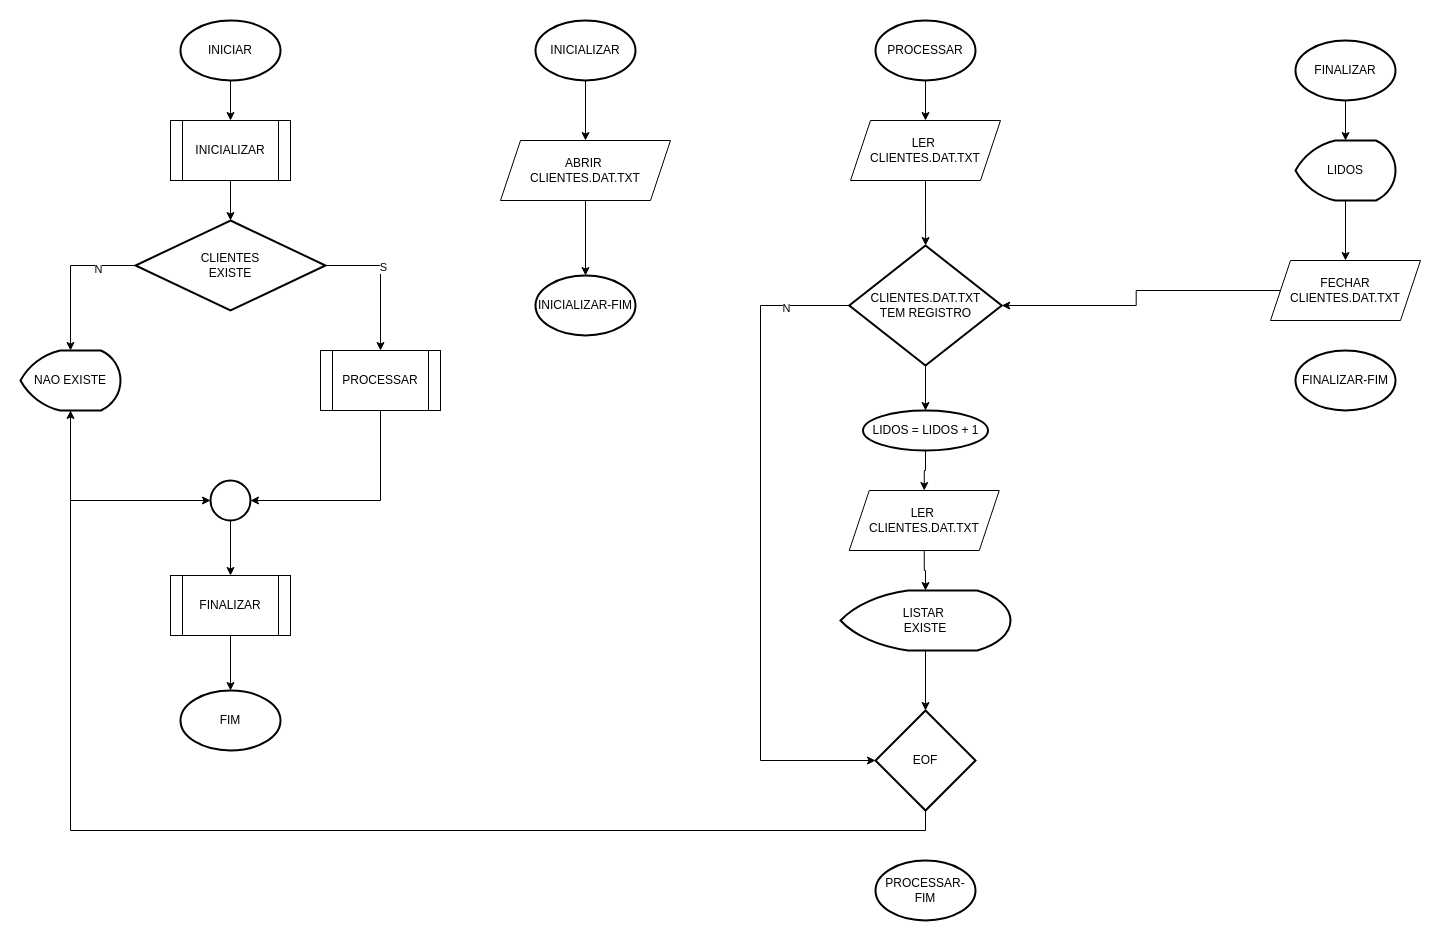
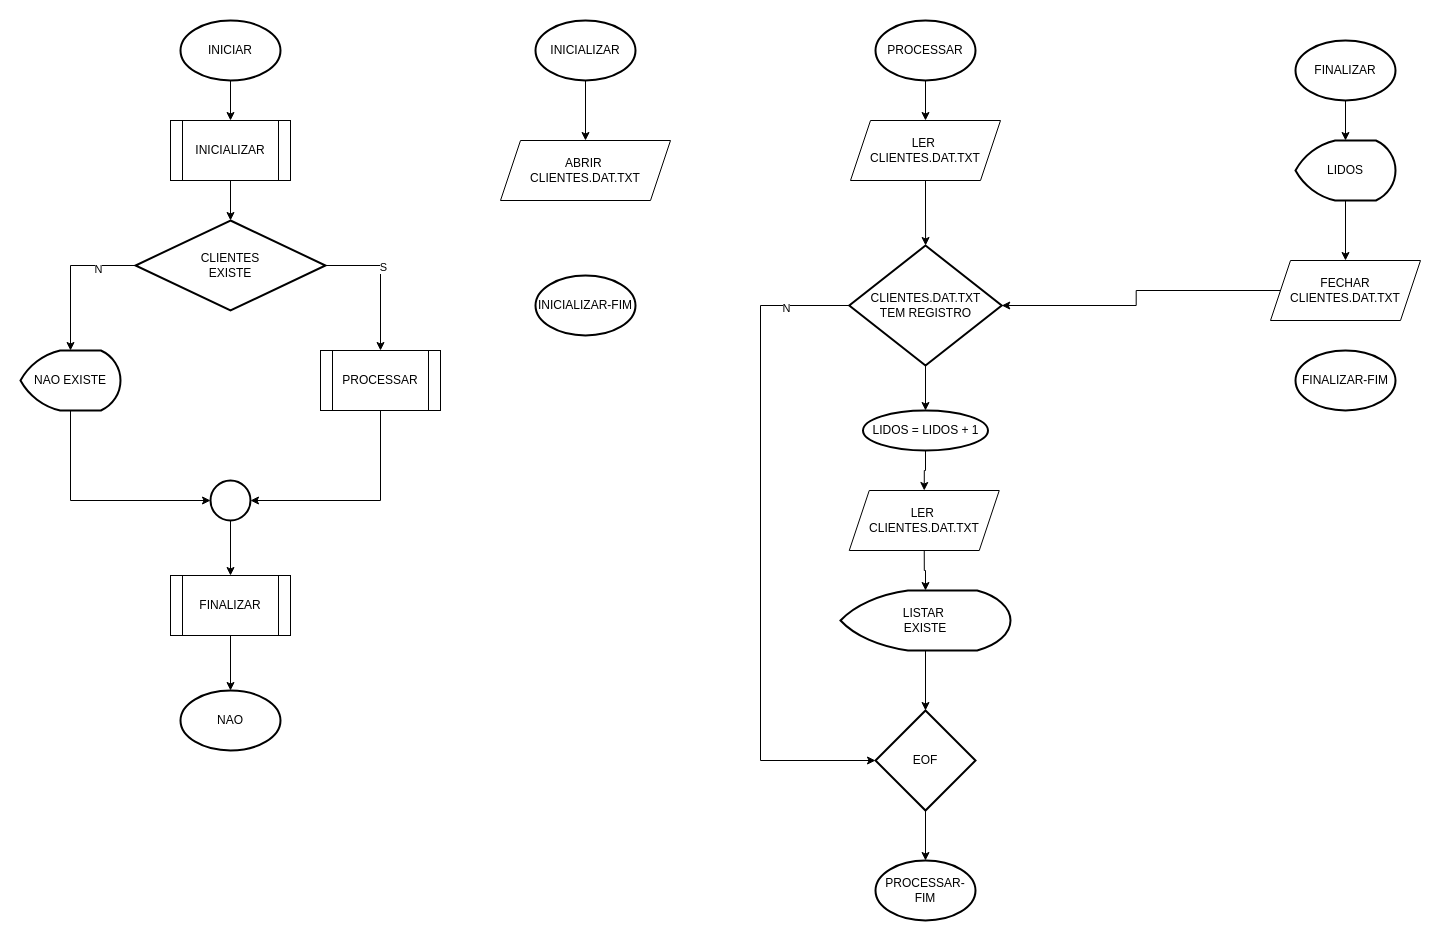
- <mxCell id="41" style="edgeStyle=orthogonalEdgeStyle;rounded=0;orthogonalLoop=1;jettySize=auto;html=1;exitX=0.5;exitY=1;exitDx=0;exitDy=0;entryX=0.5;entryY=0;entryDx=0;entryDy=0;entryPerimeter=0;" edge="1" parent="1" source="13" target="12"><mxGeometry relative="1" as="geometry" /></mxCell>
- <mxCell id="9" value="FIM" style="strokeWidth=2;html=1;shape=mxgraph.flowchart.start_1;whiteSpace=wrap;" parent="1" vertex="1"><mxGeometry x="180" y="690" width="100" height="60" as="geometry" /></mxCell>
+ <mxCell id="9" value="NAO" style="strokeWidth=2;html=1;shape=mxgraph.flowchart.start_1;whiteSpace=wrap;" parent="1" vertex="1"><mxGeometry x="180" y="690" width="100" height="60" as="geometry" /></mxCell>
- <mxCell id="46" style="edgeStyle=orthogonalEdgeStyle;rounded=0;orthogonalLoop=1;jettySize=auto;html=1;exitX=0.5;exitY=1;exitDx=0;exitDy=0;exitPerimeter=0;" edge="1" parent="1" source="33" target="28"><mxGeometry relative="1" as="geometry" /></mxCell>
+ <mxCell id="46" style="edgeStyle=orthogonalEdgeStyle;rounded=0;orthogonalLoop=1;jettySize=auto;html=1;exitX=0.5;exitY=1;exitDx=0;exitDy=0;exitPerimeter=0;entryX=0.5;entryY=0;entryDx=0;entryDy=0;entryPerimeter=0;" edge="1" parent="1" source="33" target="22"><mxGeometry relative="1" as="geometry" /></mxCell>
